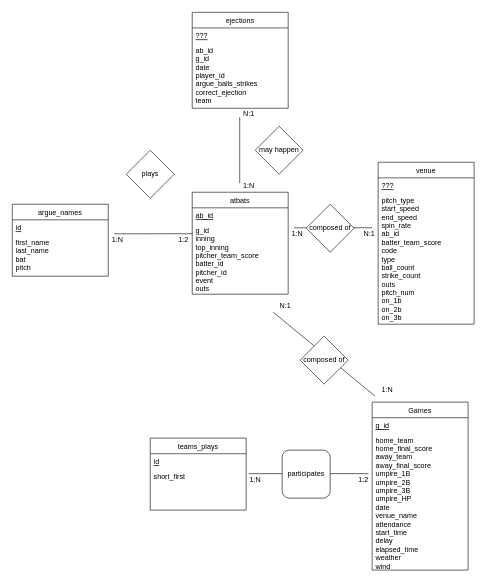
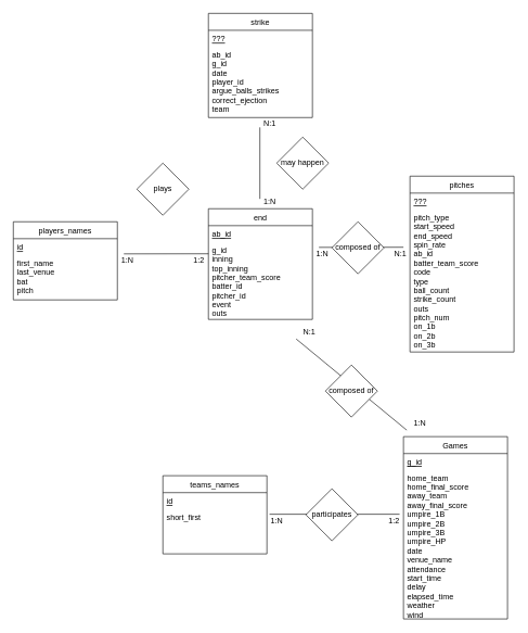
- <mxCell id="12" value="ejections" style="swimlane;fontStyle=0;align=center;verticalAlign=top;childLayout=stackLayout;horizontal=1;startSize=26;horizontalStack=0;resizeParent=1;resizeLast=0;collapsible=1;marginBottom=0;rounded=0;shadow=0;strokeWidth=1;" parent="1" vertex="1"><mxGeometry x="320" y="20" width="160" height="160" as="geometry"><mxRectangle x="340" y="380" width="170" height="26" as="alternateBounds" /></mxGeometry></mxCell>
+ <mxCell id="12" value="strike" style="swimlane;fontStyle=0;align=center;verticalAlign=top;childLayout=stackLayout;horizontal=1;startSize=26;horizontalStack=0;resizeParent=1;resizeLast=0;collapsible=1;marginBottom=0;rounded=0;shadow=0;strokeWidth=1;" parent="1" vertex="1"><mxGeometry x="320" y="20" width="160" height="160" as="geometry"><mxRectangle x="340" y="380" width="170" height="26" as="alternateBounds" /></mxGeometry></mxCell>
- <mxCell id="18" value="venue" style="swimlane;fontStyle=0;align=center;verticalAlign=top;childLayout=stackLayout;horizontal=1;startSize=26;horizontalStack=0;resizeParent=1;resizeLast=0;collapsible=1;marginBottom=0;rounded=0;shadow=0;strokeWidth=1;perimeterSpacing=0;" parent="1" vertex="1"><mxGeometry x="630" y="270" width="160" height="270" as="geometry"><mxRectangle x="340" y="380" width="170" height="26" as="alternateBounds" /></mxGeometry></mxCell>
+ <mxCell id="18" value="pitches" style="swimlane;fontStyle=0;align=center;verticalAlign=top;childLayout=stackLayout;horizontal=1;startSize=26;horizontalStack=0;resizeParent=1;resizeLast=0;collapsible=1;marginBottom=0;rounded=0;shadow=0;strokeWidth=1;perimeterSpacing=0;" parent="1" vertex="1"><mxGeometry x="630" y="270" width="160" height="270" as="geometry"><mxRectangle x="340" y="380" width="170" height="26" as="alternateBounds" /></mxGeometry></mxCell>
- <mxCell id="9" value="atbats" style="swimlane;fontStyle=0;align=center;verticalAlign=top;childLayout=stackLayout;horizontal=1;startSize=26;horizontalStack=0;resizeParent=1;resizeLast=0;collapsible=1;marginBottom=0;rounded=0;shadow=0;strokeWidth=1;" parent="1" vertex="1"><mxGeometry x="320" y="320" width="160" height="170" as="geometry"><mxRectangle x="340" y="380" width="170" height="26" as="alternateBounds" /></mxGeometry></mxCell>
+ <mxCell id="9" value="end" style="swimlane;fontStyle=0;align=center;verticalAlign=top;childLayout=stackLayout;horizontal=1;startSize=26;horizontalStack=0;resizeParent=1;resizeLast=0;collapsible=1;marginBottom=0;rounded=0;shadow=0;strokeWidth=1;" parent="1" vertex="1"><mxGeometry x="320" y="320" width="160" height="170" as="geometry"><mxRectangle x="340" y="380" width="170" height="26" as="alternateBounds" /></mxGeometry></mxCell>
- <mxCell id="15" value="argue_names" style="swimlane;fontStyle=0;align=center;verticalAlign=top;childLayout=stackLayout;horizontal=1;startSize=26;horizontalStack=0;resizeParent=1;resizeLast=0;collapsible=1;marginBottom=0;rounded=0;shadow=0;strokeWidth=1;" parent="1" vertex="1"><mxGeometry x="20" y="340" width="160" height="120" as="geometry"><mxRectangle x="340" y="380" width="170" height="26" as="alternateBounds" /></mxGeometry></mxCell>
+ <mxCell id="15" value="players_names" style="swimlane;fontStyle=0;align=center;verticalAlign=top;childLayout=stackLayout;horizontal=1;startSize=26;horizontalStack=0;resizeParent=1;resizeLast=0;collapsible=1;marginBottom=0;rounded=0;shadow=0;strokeWidth=1;" parent="1" vertex="1"><mxGeometry x="20" y="340" width="160" height="120" as="geometry"><mxRectangle x="340" y="380" width="170" height="26" as="alternateBounds" /></mxGeometry></mxCell>
- <mxCell id="17" value="first_name&#10;last_name&#10;bat&#10;pitch" style="text;align=left;verticalAlign=top;spacingLeft=4;spacingRight=4;overflow=hidden;rotatable=0;points=[[0,0.5],[1,0.5]];portConstraint=eastwest;fontStyle=0" parent="15" vertex="1"><mxGeometry y="50" width="160" height="70" as="geometry" /></mxCell>
+ <mxCell id="17" value="first_name&#10;last_venue&#10;bat&#10;pitch" style="text;align=left;verticalAlign=top;spacingLeft=4;spacingRight=4;overflow=hidden;rotatable=0;points=[[0,0.5],[1,0.5]];portConstraint=eastwest;fontStyle=0" parent="15" vertex="1"><mxGeometry y="50" width="160" height="70" as="geometry" /></mxCell>
- <mxCell id="21" value="teams_plays" style="swimlane;fontStyle=0;align=center;verticalAlign=top;childLayout=stackLayout;horizontal=1;startSize=26;horizontalStack=0;resizeParent=1;resizeLast=0;collapsible=1;marginBottom=0;rounded=0;shadow=0;strokeWidth=1;" parent="1" vertex="1"><mxGeometry x="250" y="730" width="160" height="120" as="geometry"><mxRectangle x="340" y="380" width="170" height="26" as="alternateBounds" /></mxGeometry></mxCell>
+ <mxCell id="21" value="teams_names" style="swimlane;fontStyle=0;align=center;verticalAlign=top;childLayout=stackLayout;horizontal=1;startSize=26;horizontalStack=0;resizeParent=1;resizeLast=0;collapsible=1;marginBottom=0;rounded=0;shadow=0;strokeWidth=1;" parent="1" vertex="1"><mxGeometry x="250" y="730" width="160" height="120" as="geometry"><mxRectangle x="340" y="380" width="170" height="26" as="alternateBounds" /></mxGeometry></mxCell>
- <mxCell id="24" value="participates" style="whiteSpace=wrap;html=1;rounded=1;" parent="1" vertex="1"><mxGeometry x="470" y="750" width="80" height="80" as="geometry" /></mxCell>
+ <mxCell id="24" value="participates" style="rhombus;whiteSpace=wrap;html=1;" parent="1" vertex="1"><mxGeometry x="470" y="750" width="80" height="80" as="geometry" /></mxCell>
